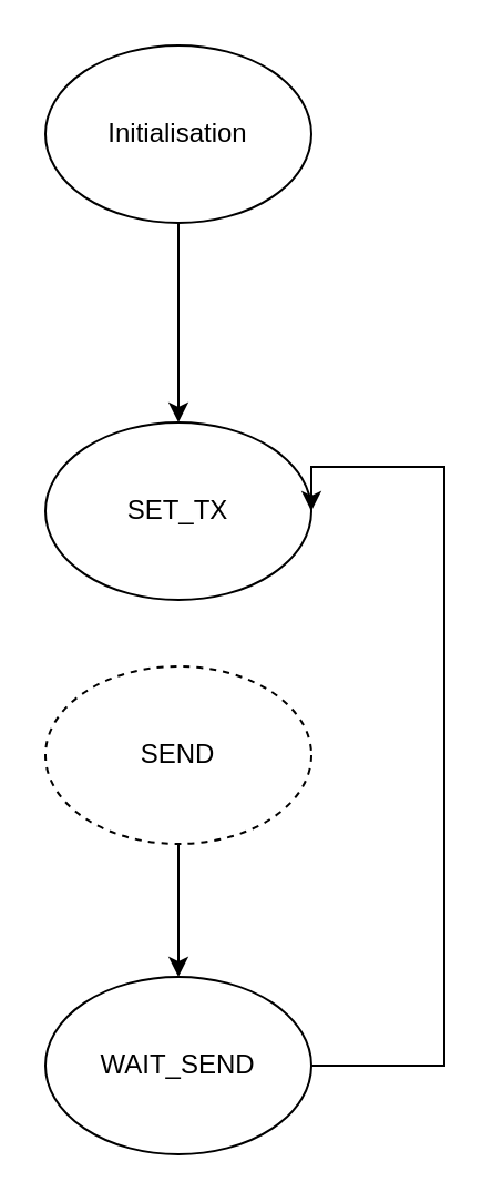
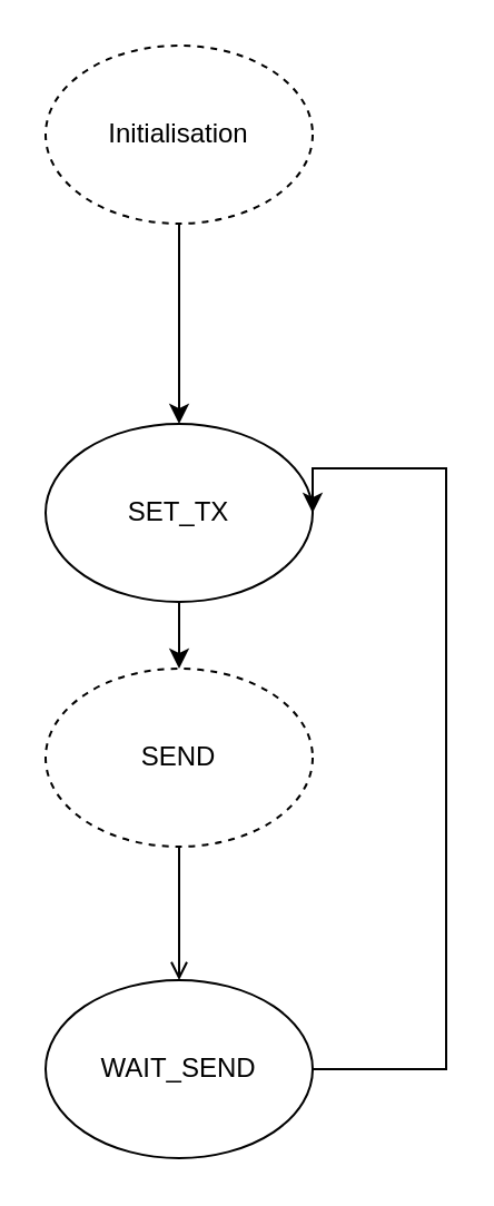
- <mxCell id="3" value="Initialisation" style="ellipse;whiteSpace=wrap;html=1;" vertex="1" parent="1"><mxGeometry x="20" y="20" width="120" height="80" as="geometry" /></mxCell>
+ <mxCell id="3" value="Initialisation" style="ellipse;whiteSpace=wrap;html=1;dashed=1;" vertex="1" parent="1"><mxGeometry x="20" y="20" width="120" height="80" as="geometry" /></mxCell>
+ <mxCell id="4" style="edgeStyle=orthogonalEdgeStyle;rounded=0;orthogonalLoop=1;jettySize=auto;html=1;entryX=0.5;entryY=0;entryDx=0;entryDy=0;" edge="1" parent="1" source="5" target="8"><mxGeometry relative="1" as="geometry" /></mxCell>
- <mxCell id="7" style="edgeStyle=orthogonalEdgeStyle;rounded=0;orthogonalLoop=1;jettySize=auto;html=1;entryX=0.5;entryY=0;entryDx=0;entryDy=0;" edge="1" parent="1" source="8" target="9"><mxGeometry relative="1" as="geometry" /></mxCell>
+ <mxCell id="7" style="edgeStyle=orthogonalEdgeStyle;rounded=0;orthogonalLoop=1;jettySize=auto;html=1;entryX=0.5;entryY=0;entryDx=0;entryDy=0;endArrow=open;" edge="1" parent="1" source="8" target="9"><mxGeometry relative="1" as="geometry" /></mxCell>
